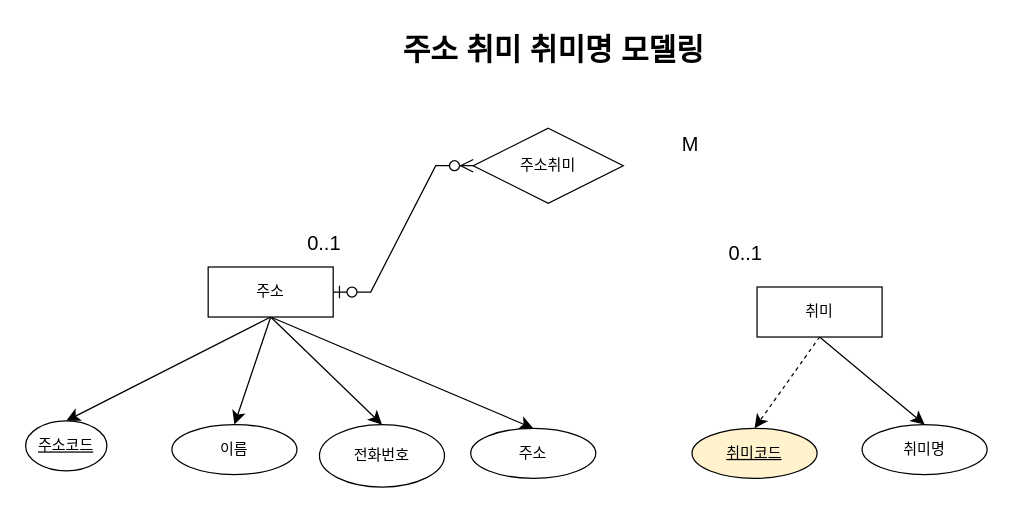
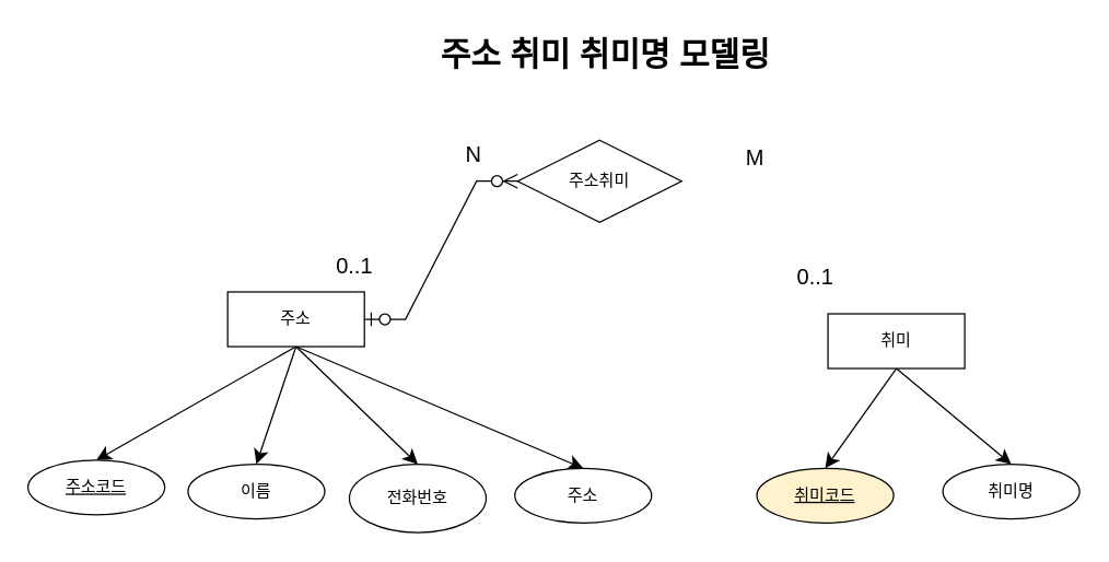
+ <mxCell id="20" value="N" style="text;html=1;align=center;verticalAlign=middle;whiteSpace=wrap;rounded=0;fontSize=16;" vertex="1" parent="1"><mxGeometry x="316" y="97" width="60" height="30" as="geometry" /></mxCell>
- <mxCell id="7" style="edgeStyle=none;curved=1;rounded=0;orthogonalLoop=1;jettySize=auto;html=1;exitX=0.5;exitY=1;exitDx=0;exitDy=0;entryX=0.5;entryY=0;entryDx=0;entryDy=0;fontSize=12;startSize=8;endSize=8;dashed=1;" edge="1" parent="1" source="9" target="12"><mxGeometry relative="1" as="geometry" /></mxCell>
+ <mxCell id="7" style="edgeStyle=none;curved=1;rounded=0;orthogonalLoop=1;jettySize=auto;html=1;exitX=0.5;exitY=1;exitDx=0;exitDy=0;entryX=0.5;entryY=0;entryDx=0;entryDy=0;fontSize=12;startSize=8;endSize=8;" edge="1" parent="1" source="9" target="12"><mxGeometry relative="1" as="geometry" /></mxCell>
- <mxCell id="11" value="주소코드" style="ellipse;whiteSpace=wrap;html=1;align=center;fontStyle=4;" vertex="1" parent="1"><mxGeometry x="20" y="336" width="65" height="40" as="geometry" /></mxCell>
+ <mxCell id="11" value="주소코드" style="ellipse;whiteSpace=wrap;html=1;align=center;fontStyle=4;" vertex="1" parent="1"><mxGeometry x="20" y="336" width="100" height="40" as="geometry" /></mxCell>
